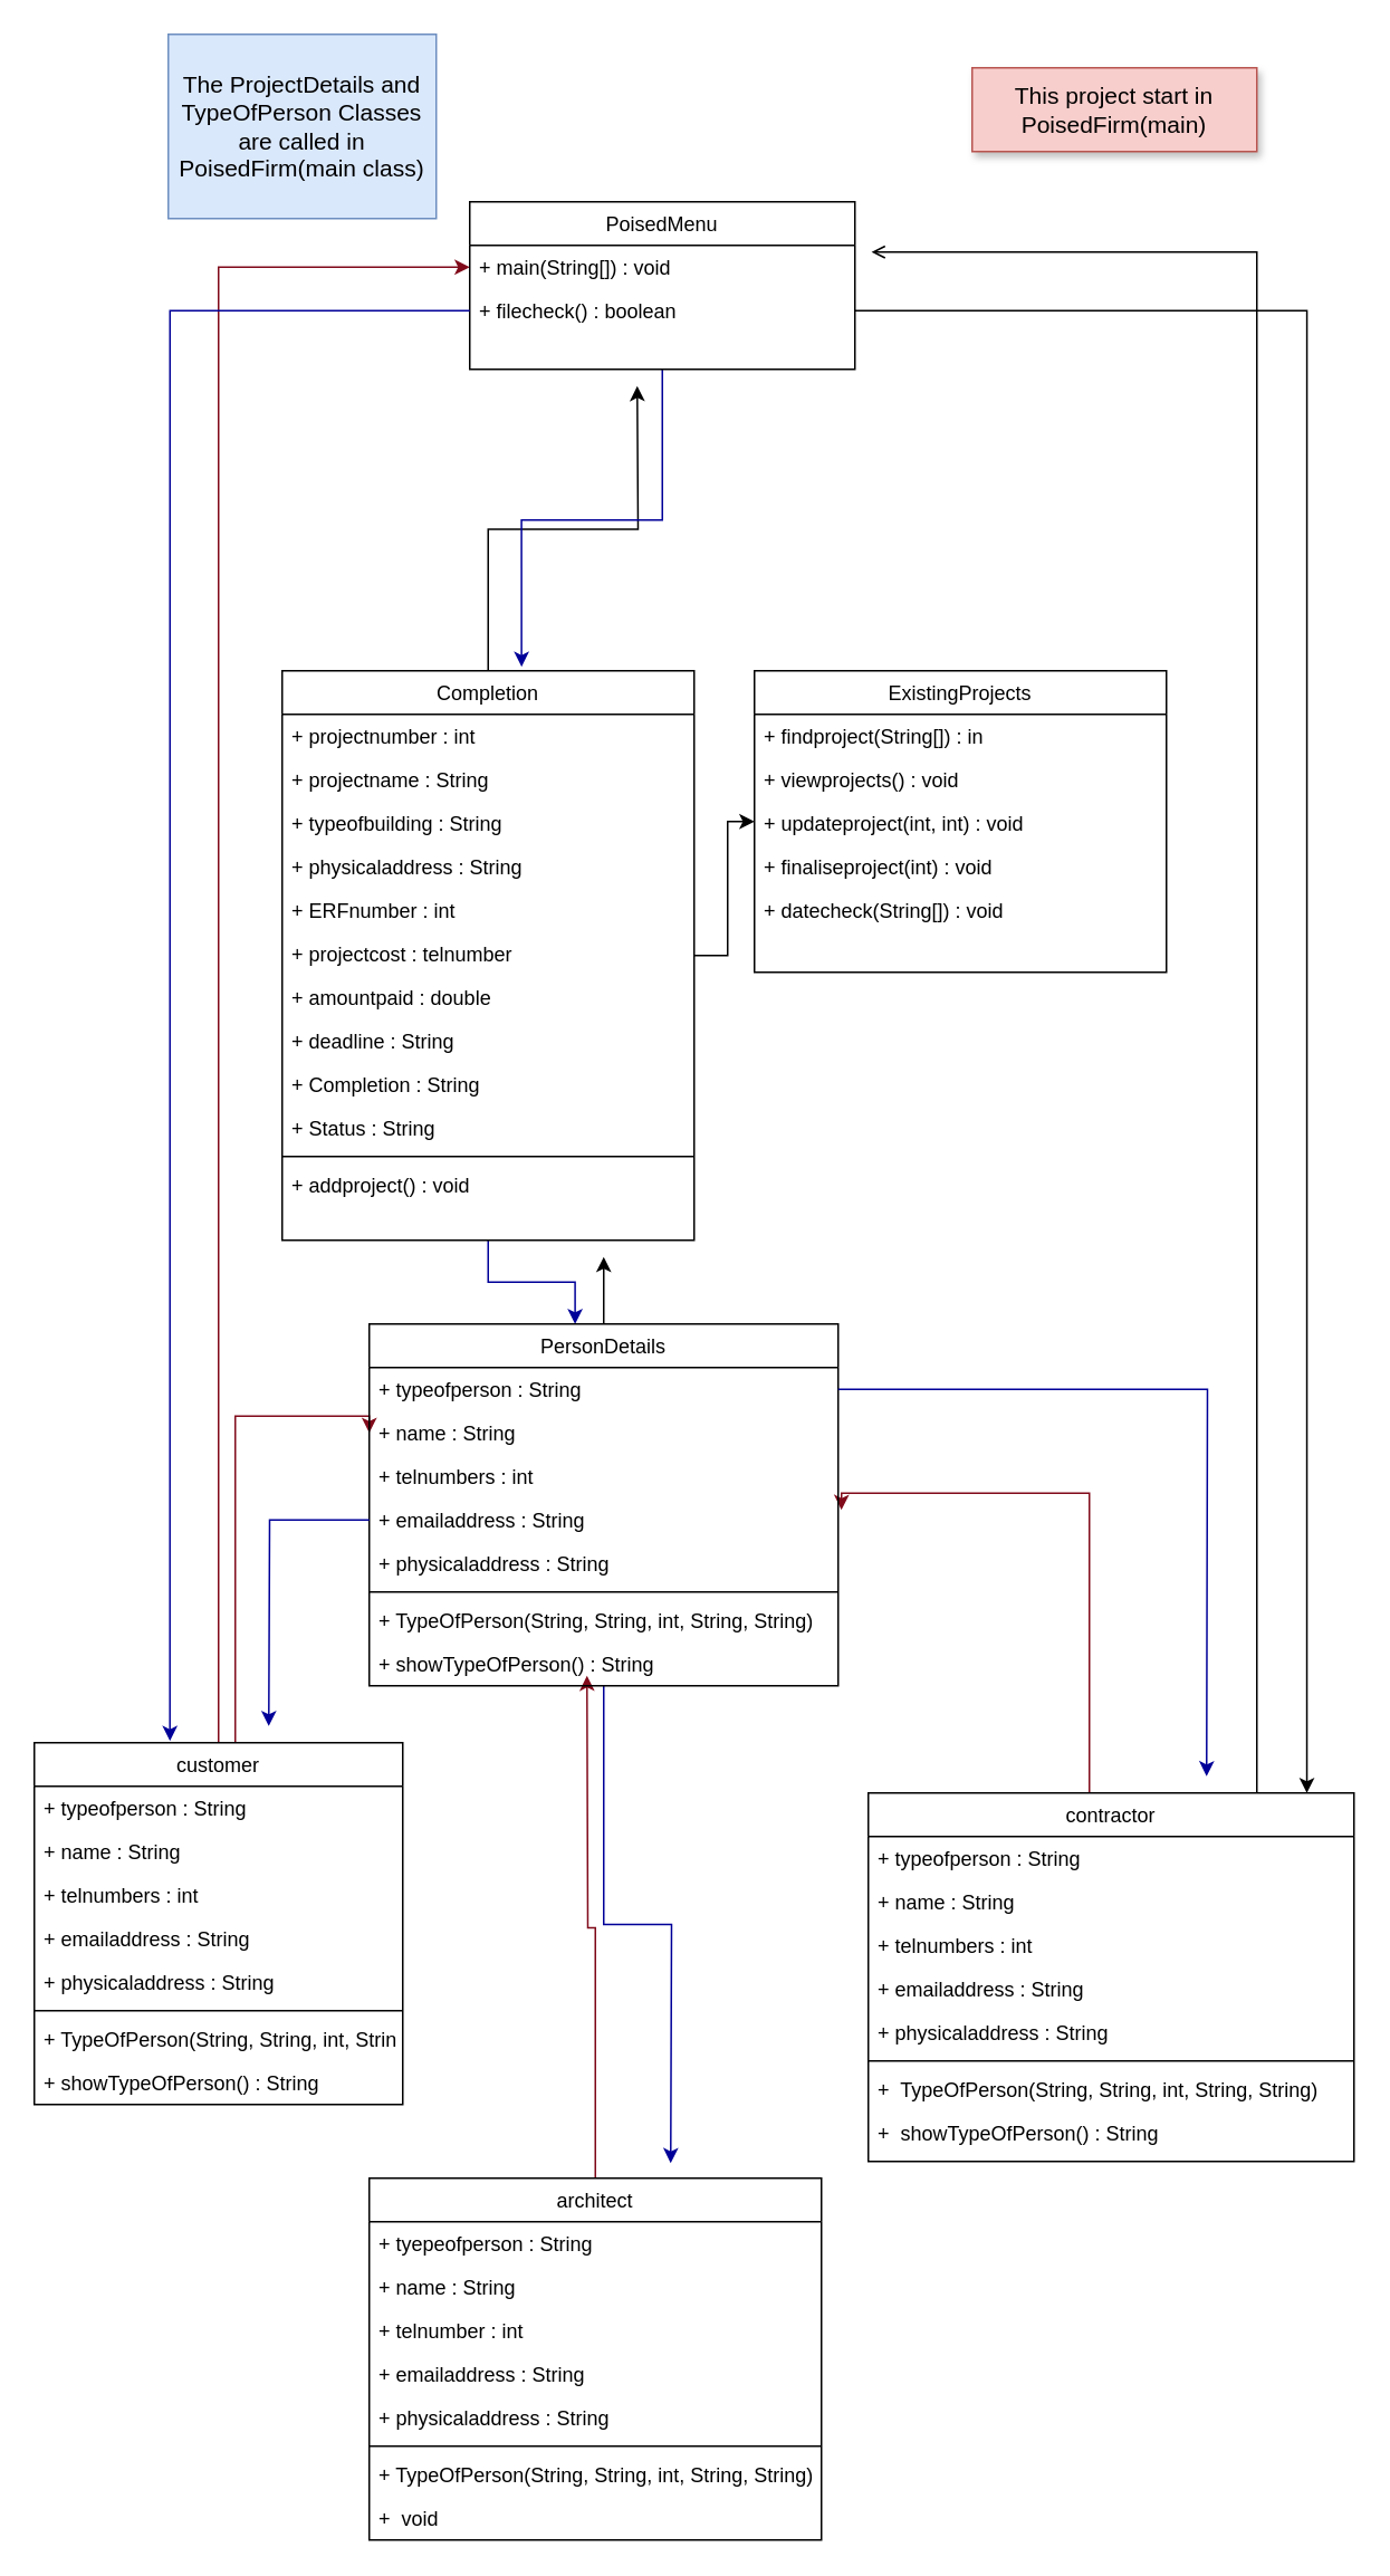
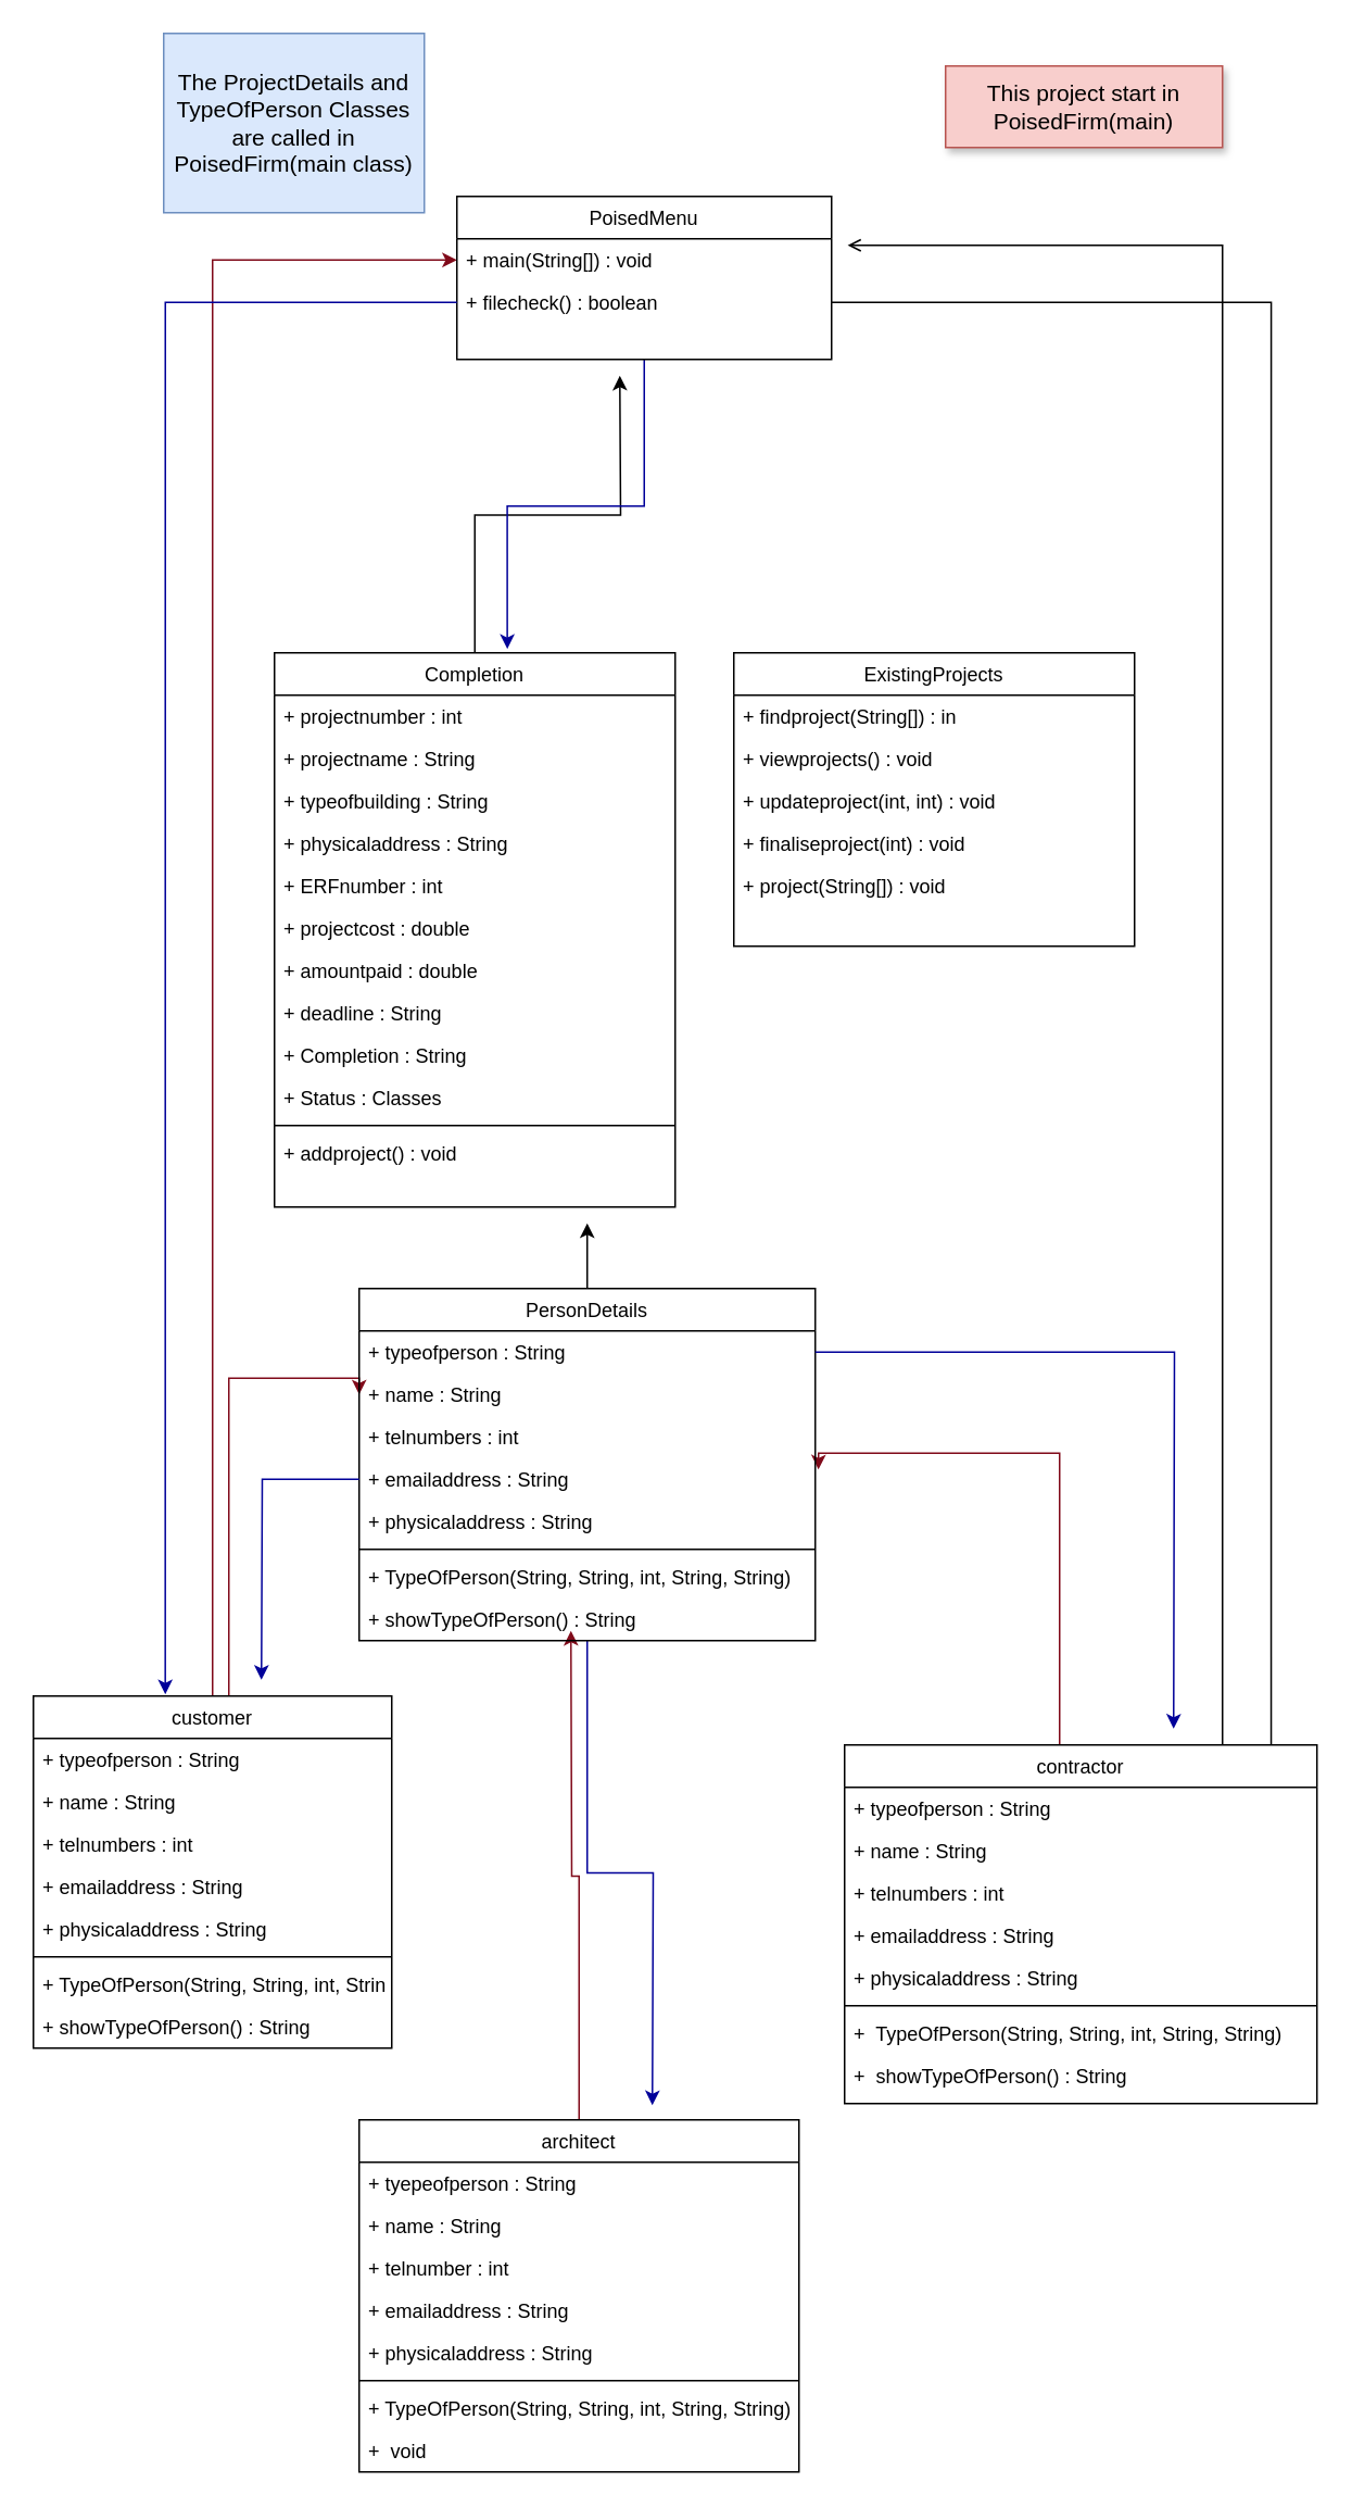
- <mxCell id="36" value="" style="edgeStyle=orthogonalEdgeStyle;rounded=0;orthogonalLoop=1;jettySize=auto;html=1;" edge="1" parent="1" source="37" target="70"><mxGeometry relative="1" as="geometry" /></mxCell>
- <mxCell id="75" value="+ datecheck(String[]) : void" style="text;align=left;verticalAlign=top;spacingLeft=4;spacingRight=4;overflow=hidden;rotatable=0;points=[[0,0.5],[1,0.5]];portConstraint=eastwest;rounded=0;shadow=0;html=0;" vertex="1" parent="70"><mxGeometry y="130" width="246" height="26" as="geometry" /></mxCell>
+ <mxCell id="75" value="+ project(String[]) : void" style="text;align=left;verticalAlign=top;spacingLeft=4;spacingRight=4;overflow=hidden;rotatable=0;points=[[0,0.5],[1,0.5]];portConstraint=eastwest;rounded=0;shadow=0;html=0;" vertex="1" parent="70"><mxGeometry y="130" width="246" height="26" as="geometry" /></mxCell>
- <mxCell id="43" value="+ projectcost : telnumber" style="text;align=left;verticalAlign=top;spacingLeft=4;spacingRight=4;overflow=hidden;rotatable=0;points=[[0,0.5],[1,0.5]];portConstraint=eastwest;rounded=0;shadow=0;html=0;" parent="37" vertex="1"><mxGeometry y="156" width="246" height="26" as="geometry" /></mxCell>
+ <mxCell id="43" value="+ projectcost : double" style="text;align=left;verticalAlign=top;spacingLeft=4;spacingRight=4;overflow=hidden;rotatable=0;points=[[0,0.5],[1,0.5]];portConstraint=eastwest;rounded=0;shadow=0;html=0;" parent="37" vertex="1"><mxGeometry y="156" width="246" height="26" as="geometry" /></mxCell>
- <mxCell id="47" value="+ Status : String" style="text;align=left;verticalAlign=top;spacingLeft=4;spacingRight=4;overflow=hidden;rotatable=0;points=[[0,0.5],[1,0.5]];portConstraint=eastwest;rounded=0;shadow=0;html=0;" parent="37" vertex="1"><mxGeometry y="260" width="246" height="26" as="geometry" /></mxCell>
+ <mxCell id="47" value="+ Status : Classes" style="text;align=left;verticalAlign=top;spacingLeft=4;spacingRight=4;overflow=hidden;rotatable=0;points=[[0,0.5],[1,0.5]];portConstraint=eastwest;rounded=0;shadow=0;html=0;" parent="37" vertex="1"><mxGeometry y="260" width="246" height="26" as="geometry" /></mxCell>
- <mxCell id="34" style="edgeStyle=orthogonalEdgeStyle;rounded=0;orthogonalLoop=1;jettySize=auto;html=1;entryX=0.439;entryY=0;entryDx=0;entryDy=0;entryPerimeter=0;shadow=0;strokeColor=#000099;" parent="1" source="37" target="56" edge="1"><mxGeometry relative="1" as="geometry" /></mxCell>
- <mxCell id="76" style="edgeStyle=orthogonalEdgeStyle;rounded=0;orthogonalLoop=1;jettySize=auto;html=1;entryX=0.903;entryY=0;entryDx=0;entryDy=0;entryPerimeter=0;" edge="1" parent="1" source="53" target="25"><mxGeometry relative="1" as="geometry" /></mxCell>
+ <mxCell id="76" style="edgeStyle=orthogonalEdgeStyle;rounded=0;orthogonalLoop=1;jettySize=auto;html=1;entryX=0.903;entryY=0;entryDx=0;entryDy=0;entryPerimeter=0;endArrow=none;" edge="1" parent="1" source="53" target="25"><mxGeometry relative="1" as="geometry" /></mxCell>
